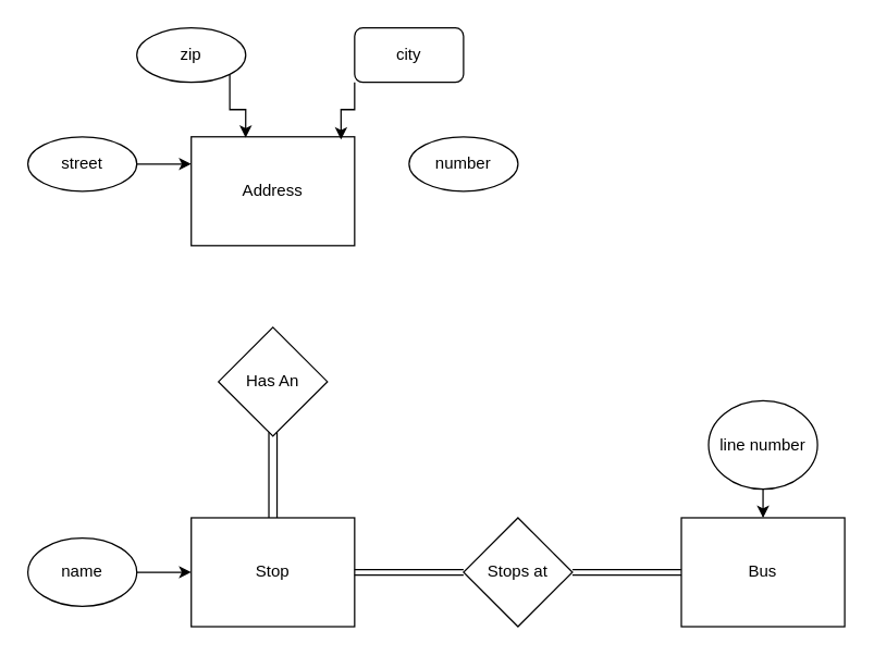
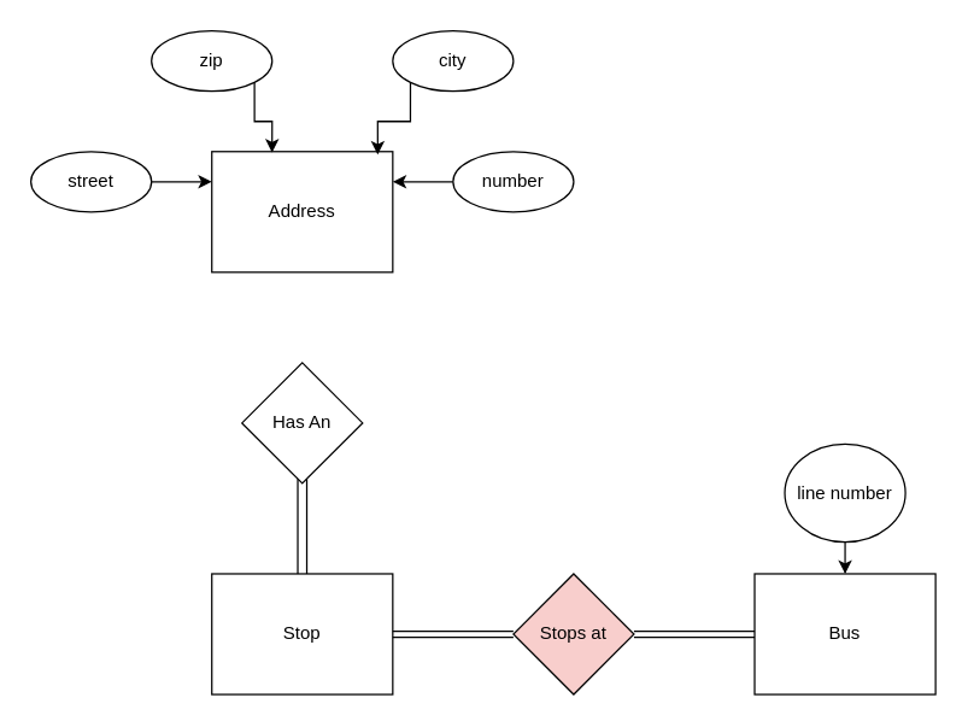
- <mxCell id="16" value="city" style="whiteSpace=wrap;html=1;rounded=1;" vertex="1" parent="1"><mxGeometry x="260" y="20" width="80" height="40" as="geometry" /></mxCell>
+ <mxCell id="16" value="city" style="ellipse;whiteSpace=wrap;html=1;" vertex="1" parent="1"><mxGeometry x="260" y="20" width="80" height="40" as="geometry" /></mxCell>
+ <mxCell id="11" style="edgeStyle=orthogonalEdgeStyle;rounded=0;orthogonalLoop=1;jettySize=auto;html=1;exitX=0;exitY=0.5;exitDx=0;exitDy=0;entryX=1;entryY=0.25;entryDx=0;entryDy=0;" edge="1" parent="1" source="12" target="5"><mxGeometry relative="1" as="geometry" /></mxCell>
- <mxCell id="8" value="name" style="ellipse;whiteSpace=wrap;html=1;" vertex="1" parent="1"><mxGeometry y="395" width="80" height="50" as="geometry" x="20" /></mxCell>
- <mxCell id="7" style="edgeStyle=orthogonalEdgeStyle;rounded=0;orthogonalLoop=1;jettySize=auto;html=1;entryX=0;entryY=0.5;entryDx=0;entryDy=0;" edge="1" parent="1" source="8" target="2"><mxGeometry relative="1" as="geometry" /></mxCell>
- <mxCell id="4" value="Stops at" style="rhombus;whiteSpace=wrap;html=1;" vertex="1" parent="1"><mxGeometry x="340" y="380" width="80" height="80" as="geometry" /></mxCell>
+ <mxCell id="4" value="Stops at" style="rhombus;whiteSpace=wrap;html=1;fillColor=#f8cecc;" vertex="1" parent="1"><mxGeometry x="340" y="380" width="80" height="80" as="geometry" /></mxCell>
